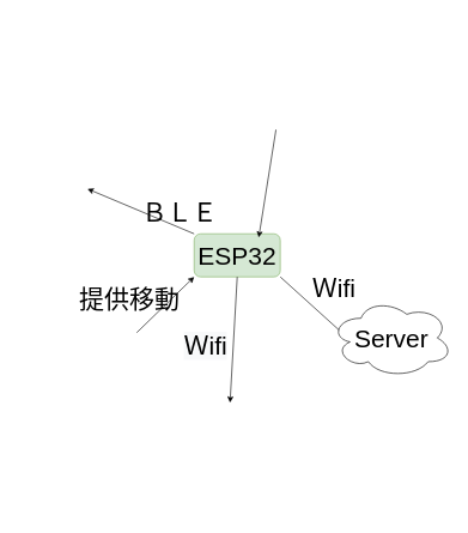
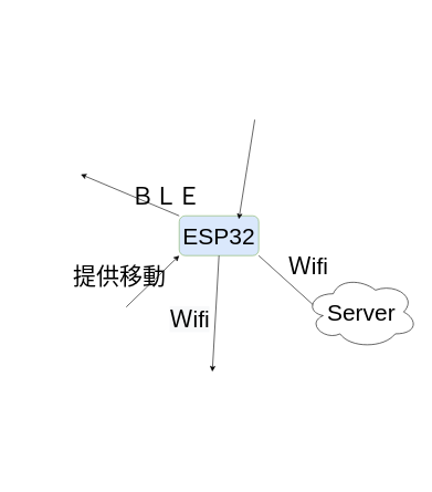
- <mxCell id="2" value="&lt;font style=&quot;font-size: 35px&quot;&gt;ESP32&lt;/font&gt;" style="rounded=1;whiteSpace=wrap;html=1;fillColor=#d5e8d4;strokeColor=#82b366;" vertex="1" parent="1"><mxGeometry x="270" y="325" width="120" height="60" as="geometry" /></mxCell>
+ <mxCell id="2" value="&lt;font style=&quot;font-size: 35px&quot;&gt;ESP32&lt;/font&gt;" style="rounded=1;whiteSpace=wrap;html=1;fillColor=#dae8fc;strokeColor=#82b366;" vertex="1" parent="1"><mxGeometry x="270" y="325" width="120" height="60" as="geometry" /></mxCell>
